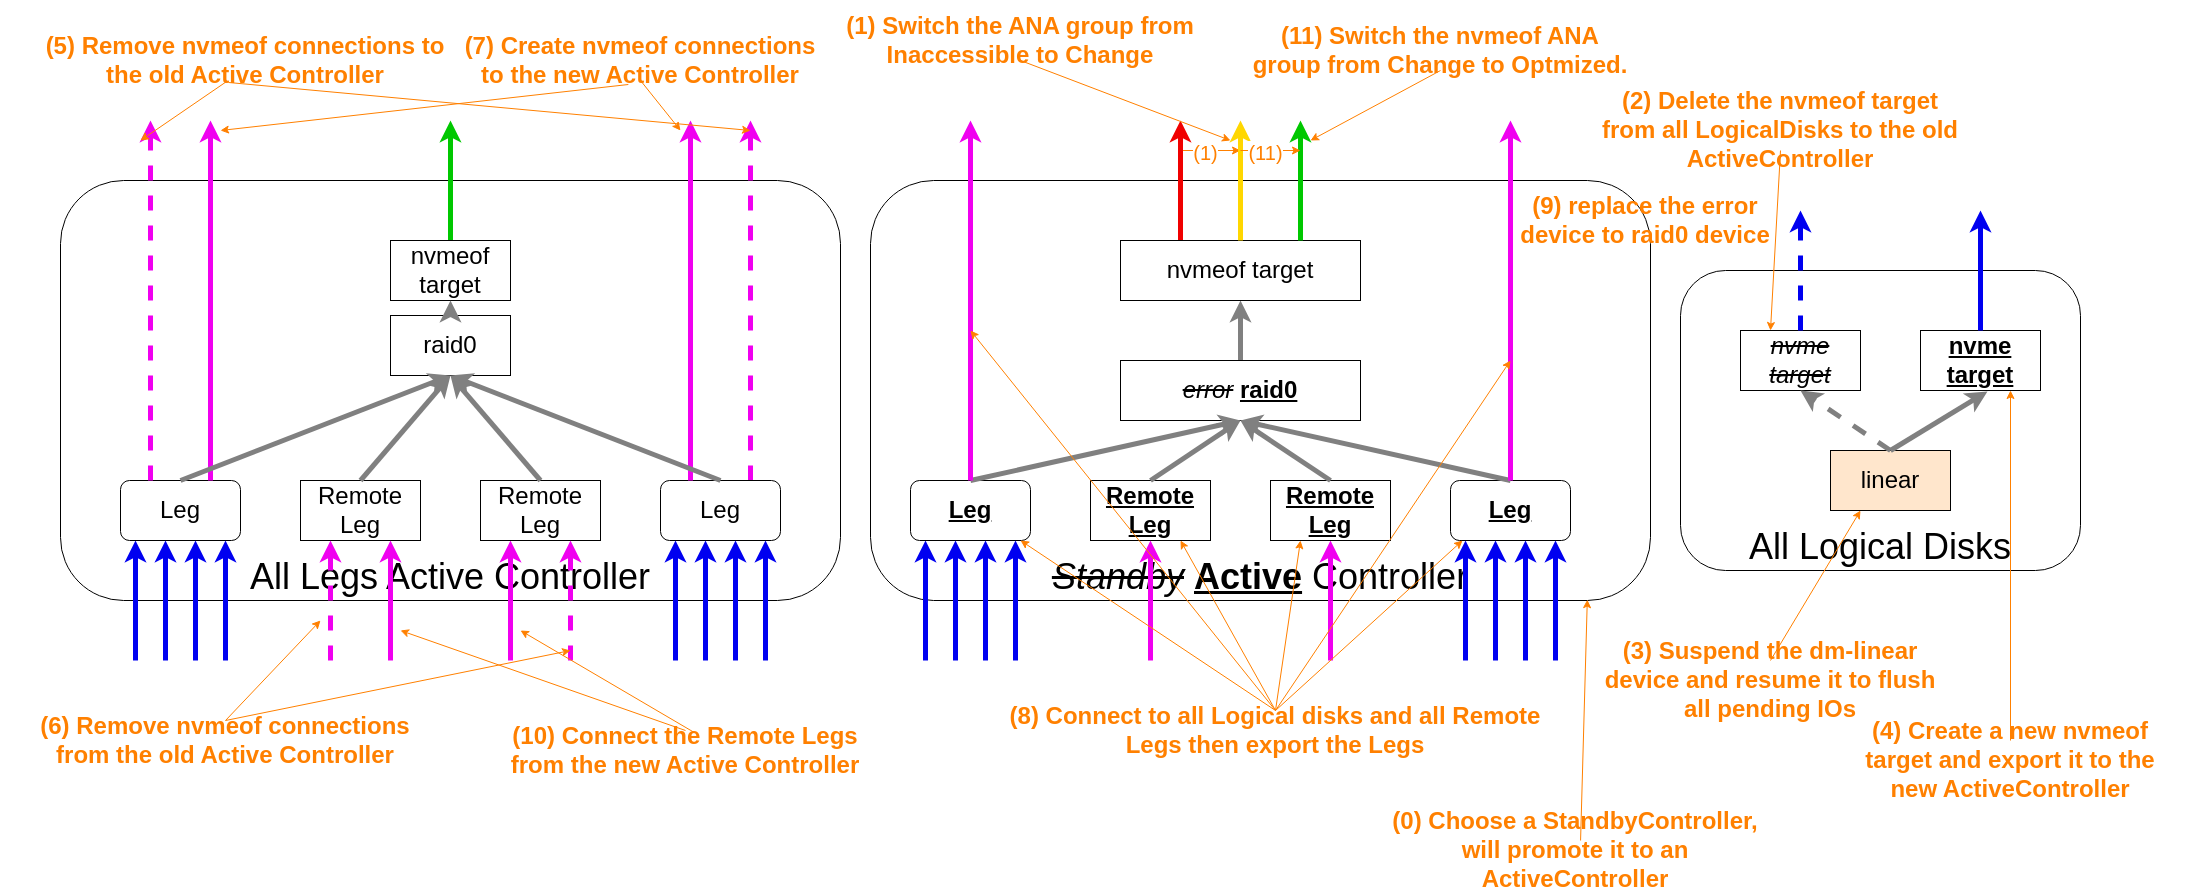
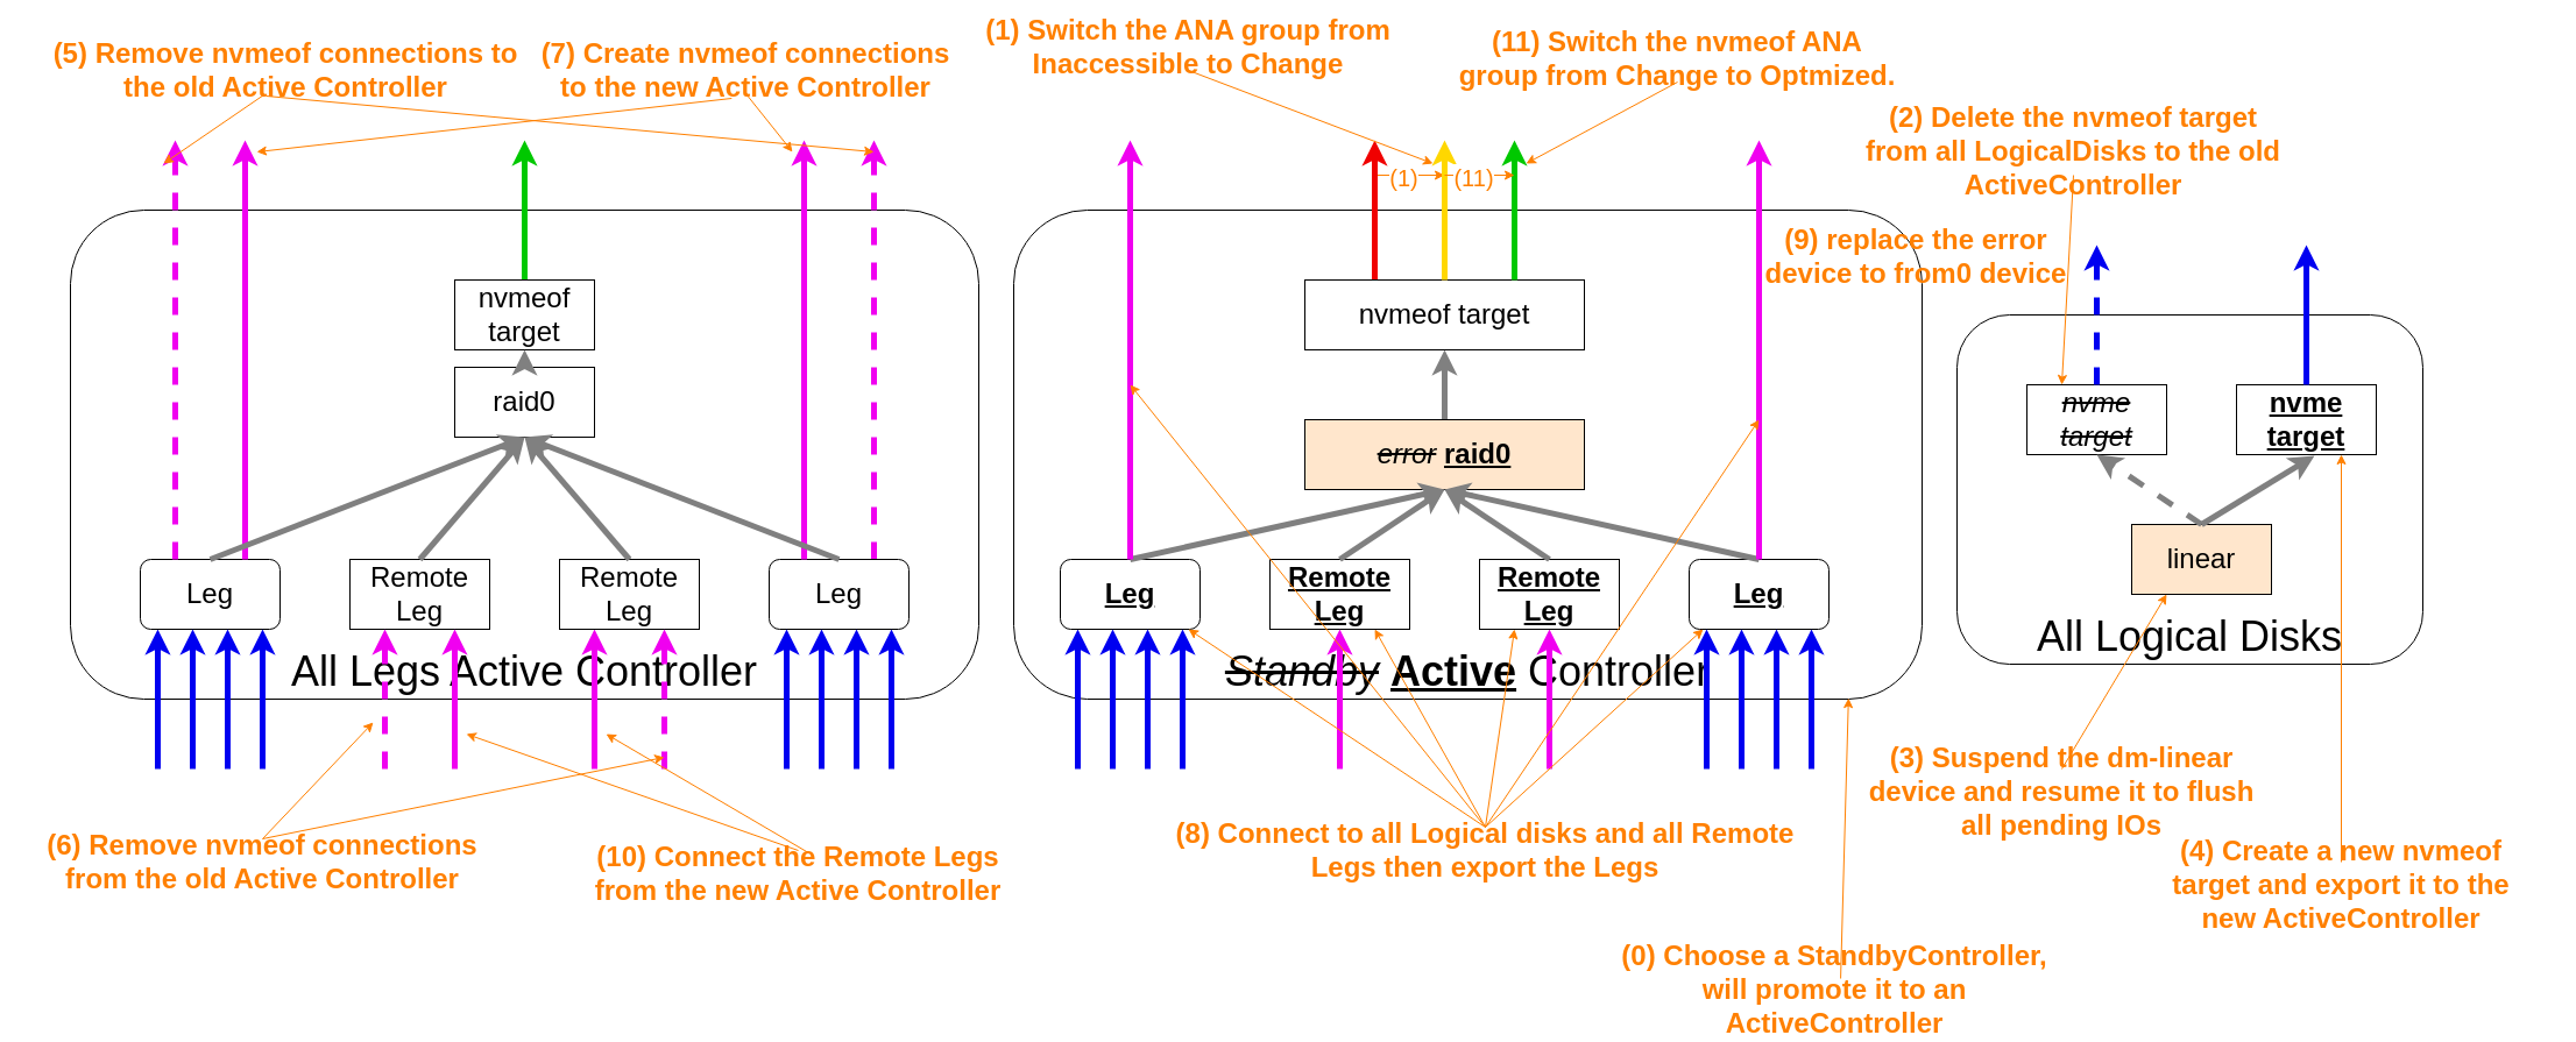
- <mxCell id="48" value="&lt;font style=&quot;&quot;&gt;&lt;font size=&quot;1&quot; color=&quot;#ff8000&quot;&gt;&lt;b style=&quot;font-size: 24px;&quot;&gt;(9) replace the error device to raid0 device&lt;/b&gt;&lt;/font&gt;&lt;br&gt;&lt;/font&gt;" style="text;html=1;align=center;verticalAlign=middle;whiteSpace=wrap;rounded=0;" parent="1" vertex="1"><mxGeometry x="1500" y="200" width="290" height="40" as="geometry" /></mxCell>
+ <mxCell id="48" value="&lt;font style=&quot;&quot;&gt;&lt;font size=&quot;1&quot; color=&quot;#ff8000&quot;&gt;&lt;b style=&quot;font-size: 24px;&quot;&gt;(9) replace the error device to from0 device&lt;/b&gt;&lt;/font&gt;&lt;br&gt;&lt;/font&gt;" style="text;html=1;align=center;verticalAlign=middle;whiteSpace=wrap;rounded=0;" parent="1" vertex="1"><mxGeometry x="1500" y="200" width="290" height="40" as="geometry" /></mxCell>
- <mxCell id="8" value="&lt;font style=&quot;font-size: 24px;&quot;&gt;&lt;strike&gt;&lt;i&gt;error&lt;/i&gt;&lt;/strike&gt;&amp;nbsp;&lt;b&gt;&lt;u&gt;raid0&lt;/u&gt;&lt;/b&gt;&lt;/font&gt;" style="rounded=0;whiteSpace=wrap;html=1;" parent="1" vertex="1"><mxGeometry x="1120" y="360" width="240" height="60" as="geometry" /></mxCell>
+ <mxCell id="8" value="&lt;font style=&quot;font-size: 24px;&quot;&gt;&lt;strike&gt;&lt;i&gt;error&lt;/i&gt;&lt;/strike&gt;&amp;nbsp;&lt;b&gt;&lt;u&gt;raid0&lt;/u&gt;&lt;/b&gt;&lt;/font&gt;" style="rounded=0;whiteSpace=wrap;html=1;fillColor=#ffe6cc;" parent="1" vertex="1"><mxGeometry x="1120" y="360" width="240" height="60" as="geometry" /></mxCell>
